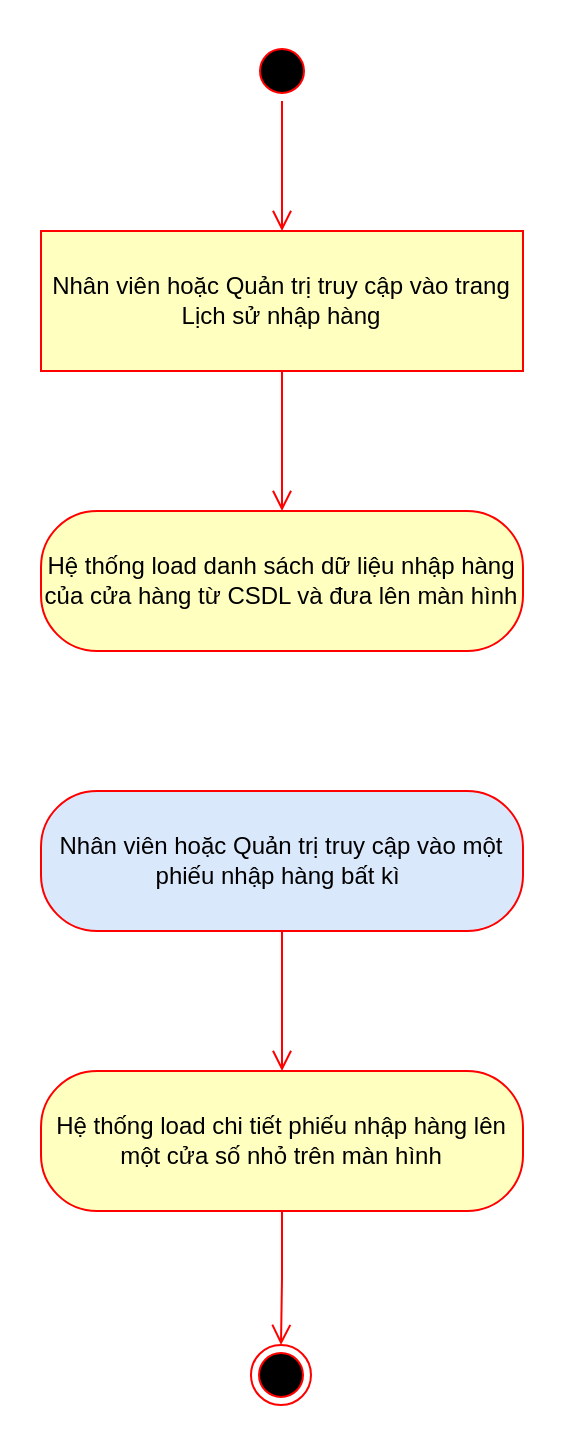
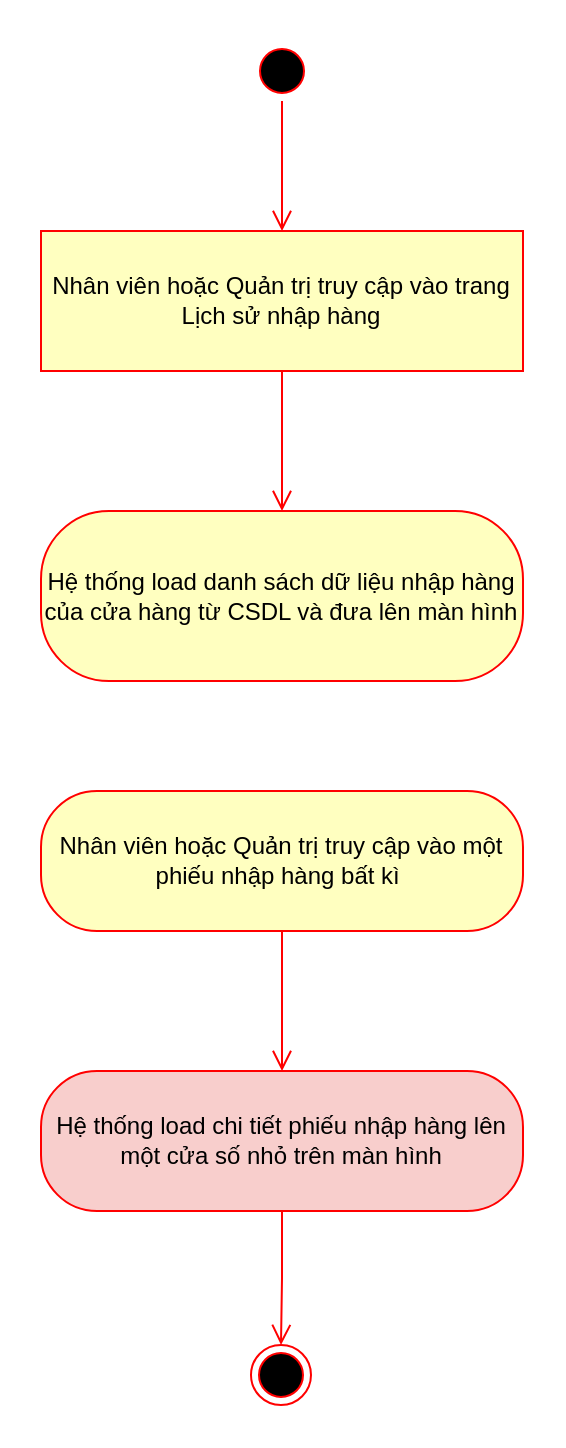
- <mxCell id="6" value="Hệ thống load danh sách dữ liệu nhập hàng của cửa hàng từ CSDL và đưa lên màn hình" style="rounded=1;whiteSpace=wrap;html=1;arcSize=40;fontColor=#000000;fillColor=#ffffc0;strokeColor=#ff0000;" parent="1" vertex="1"><mxGeometry x="20" y="255" width="241" height="70" as="geometry" /></mxCell>
+ <mxCell id="6" value="Hệ thống load danh sách dữ liệu nhập hàng của cửa hàng từ CSDL và đưa lên màn hình" style="rounded=1;whiteSpace=wrap;html=1;arcSize=40;fontColor=#000000;fillColor=#ffffc0;strokeColor=#ff0000;" parent="1" vertex="1"><mxGeometry x="20" y="255" width="241" height="85" as="geometry" /></mxCell>
- <mxCell id="7" value="Nhân viên hoặc Quản trị truy cập vào một phiếu nhập hàng bất kì&amp;nbsp;" style="rounded=1;whiteSpace=wrap;html=1;arcSize=40;fontColor=#000000;fillColor=#dae8fc;strokeColor=#ff0000;" parent="1" vertex="1"><mxGeometry x="20" y="395" width="241" height="70" as="geometry" /></mxCell>
+ <mxCell id="7" value="Nhân viên hoặc Quản trị truy cập vào một phiếu nhập hàng bất kì&amp;nbsp;" style="rounded=1;whiteSpace=wrap;html=1;arcSize=40;fontColor=#000000;fillColor=#ffffc0;strokeColor=#ff0000;" parent="1" vertex="1"><mxGeometry x="20" y="395" width="241" height="70" as="geometry" /></mxCell>
- <mxCell id="8" value="Hệ thống load chi tiết phiếu nhập hàng lên một cửa số nhỏ trên màn hình" style="rounded=1;whiteSpace=wrap;html=1;arcSize=40;fontColor=#000000;fillColor=#ffffc0;strokeColor=#ff0000;" parent="1" vertex="1"><mxGeometry x="20" y="535" width="241" height="70" as="geometry" /></mxCell>
+ <mxCell id="8" value="Hệ thống load chi tiết phiếu nhập hàng lên một cửa số nhỏ trên màn hình" style="rounded=1;whiteSpace=wrap;html=1;arcSize=40;fontColor=#000000;fillColor=#f8cecc;strokeColor=#ff0000;" parent="1" vertex="1"><mxGeometry x="20" y="535" width="241" height="70" as="geometry" /></mxCell>
